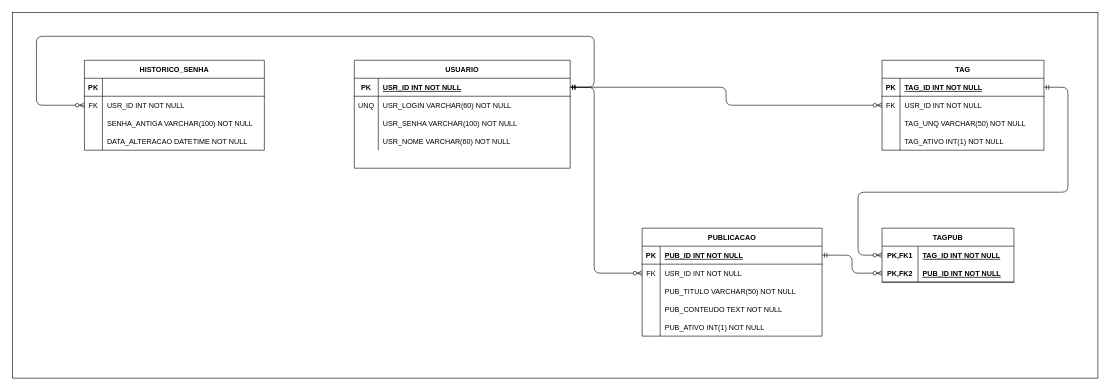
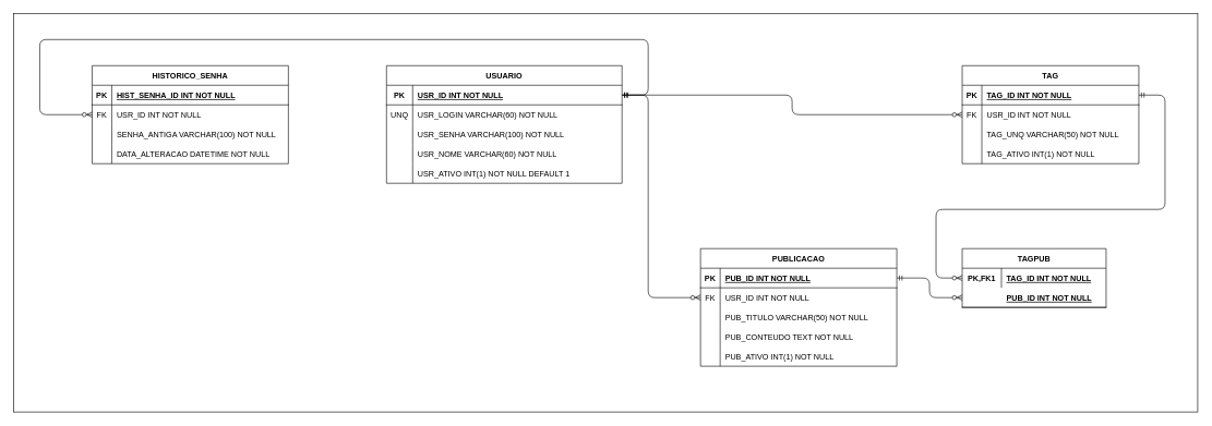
+ <mxCell id="62" value="HIST_SENHA_ID INT NOT NULL" style="shape=partialRectangle;connectable=0;fillColor=none;top=0;left=0;bottom=0;right=0;align=left;spacingLeft=6;fontStyle=5;overflow=hidden;" parent="60" vertex="1"><mxGeometry x="30" width="270" height="30" as="geometry" /></mxCell>
+ <mxCell id="18" value="USR_ATIVO INT(1) NOT NULL DEFAULT 1" style="shape=partialRectangle;connectable=0;fillColor=none;top=0;left=0;bottom=0;right=0;align=left;spacingLeft=6;overflow=hidden;" parent="16" vertex="1"><mxGeometry x="40" width="320" height="30" as="geometry" /></mxCell>
- <mxCell id="55" value="PK,FK2" style="shape=partialRectangle;connectable=0;fillColor=none;top=0;left=0;bottom=0;right=0;fontStyle=1;overflow=hidden;" parent="54" vertex="1"><mxGeometry width="60" height="30" as="geometry" /></mxCell>
